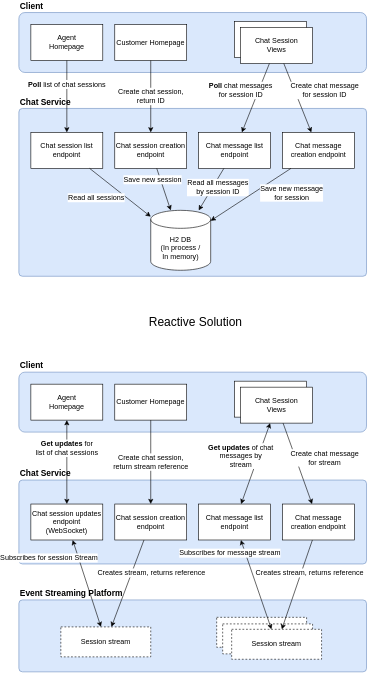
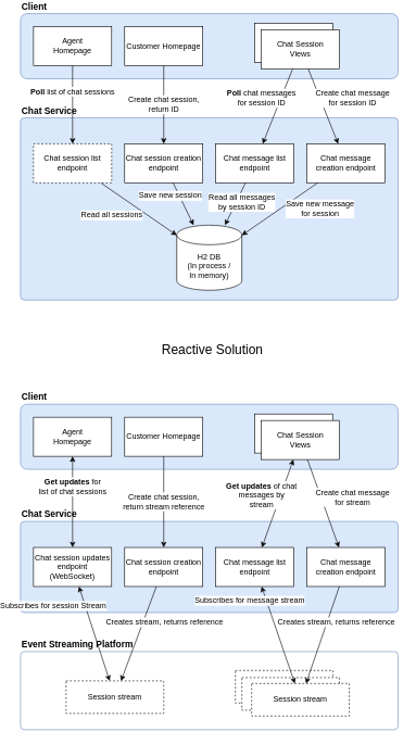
- <mxCell id="4" value="Chat session list endpoint" style="rounded=0;whiteSpace=wrap;html=1;fontFamily=Helvetica;fontSize=12;" vertex="1" parent="1"><mxGeometry x="40" y="220" width="120" height="60" as="geometry" /></mxCell>
+ <mxCell id="4" value="Chat session list endpoint" style="rounded=0;whiteSpace=wrap;html=1;fontFamily=Helvetica;fontSize=12;dashed=1;" vertex="1" parent="1"><mxGeometry x="40" y="220" width="120" height="60" as="geometry" /></mxCell>
- <mxCell id="16" value="H2 DB&lt;br&gt;(In process /&lt;br&gt;In memory)" style="shape=cylinder3;whiteSpace=wrap;html=1;boundedLbl=1;backgroundOutline=1;size=15;rounded=1;fontFamily=Helvetica;fontSize=12;" vertex="1" parent="1"><mxGeometry x="240" y="350" width="100" height="100" as="geometry" /></mxCell>
+ <mxCell id="16" value="H2 DB&lt;br&gt;(In process /&lt;br&gt;In memory)" style="shape=cylinder3;whiteSpace=wrap;html=1;boundedLbl=1;backgroundOutline=1;size=15;rounded=1;fontFamily=Helvetica;fontSize=12;" vertex="1" parent="1"><mxGeometry x="260" y="345" width="100" height="100" as="geometry" /></mxCell>
- <mxCell id="36" value="Event Streaming Platform" style="rounded=1;whiteSpace=wrap;html=1;absoluteArcSize=1;arcSize=12;fillColor=#dae8fc;strokeColor=#6c8ebf;labelPosition=center;verticalLabelPosition=top;align=left;verticalAlign=bottom;fontSize=14;fontStyle=1" vertex="1" parent="1"><mxGeometry x="20" y="1000" width="580" height="120" as="geometry" /></mxCell>
+ <mxCell id="36" value="Event Streaming Platform" style="rounded=1;whiteSpace=wrap;html=1;absoluteArcSize=1;arcSize=12;fillColor=#ffffff;strokeColor=#6c8ebf;labelPosition=center;verticalLabelPosition=top;align=left;verticalAlign=bottom;fontSize=14;fontStyle=1;" vertex="1" parent="1"><mxGeometry x="20" y="1000" width="580" height="120" as="geometry" /></mxCell>
